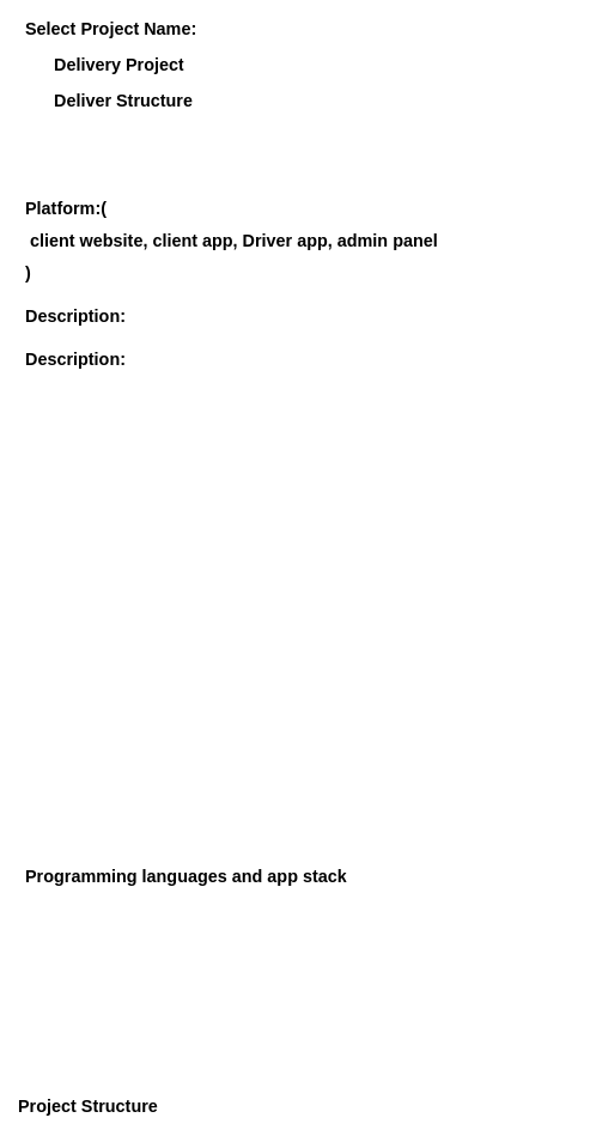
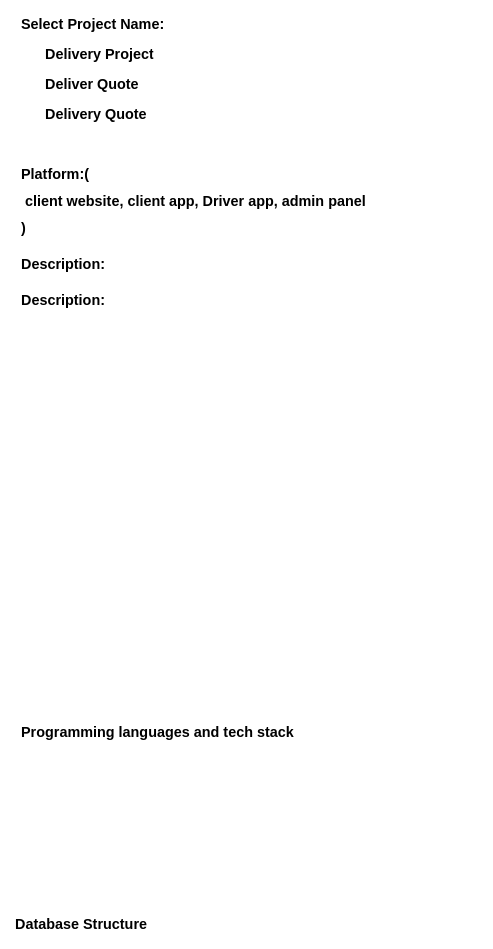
- <mxCell id="3" value="&lt;h1&gt;&lt;span style=&quot;background-color: initial;&quot;&gt;Deliver Structure&lt;/span&gt;&lt;br&gt;&lt;/h1&gt;" style="text;html=1;spacing=5;spacingTop=-20;whiteSpace=wrap;overflow=hidden;rounded=0;" vertex="1" parent="1"><mxGeometry x="70" y="120" width="390" height="50" as="geometry" /></mxCell>
+ <mxCell id="3" value="&lt;h1&gt;&lt;span style=&quot;background-color: initial;&quot;&gt;Deliver Quote&lt;/span&gt;&lt;br&gt;&lt;/h1&gt;" style="text;html=1;spacing=5;spacingTop=-20;whiteSpace=wrap;overflow=hidden;rounded=0;" vertex="1" parent="1"><mxGeometry x="70" y="120" width="390" height="50" as="geometry" /></mxCell>
+ <mxCell id="4" value="&lt;h1&gt;&lt;span style=&quot;background-color: initial;&quot;&gt;Delivery Quote&lt;/span&gt;&lt;br&gt;&lt;/h1&gt;" style="text;html=1;spacing=5;spacingTop=-20;whiteSpace=wrap;overflow=hidden;rounded=0;" vertex="1" parent="1"><mxGeometry x="70" y="170" width="390" height="50" as="geometry" /></mxCell>
- <mxCell id="9" value="&lt;h1&gt;Programming languages and app stack&lt;/h1&gt;" style="text;html=1;spacing=5;spacingTop=-20;whiteSpace=wrap;overflow=hidden;rounded=0;" vertex="1" parent="1"><mxGeometry x="30" y="1200" width="510" height="50" as="geometry" /></mxCell>
+ <mxCell id="9" value="&lt;h1&gt;Programming languages and tech stack&lt;/h1&gt;" style="text;html=1;spacing=5;spacingTop=-20;whiteSpace=wrap;overflow=hidden;rounded=0;" vertex="1" parent="1"><mxGeometry x="30" y="1200" width="510" height="50" as="geometry" /></mxCell>
- <mxCell id="10" value="&lt;h1&gt;&lt;span style=&quot;background-color: initial;&quot;&gt;Project Structure&lt;/span&gt;&lt;br&gt;&lt;/h1&gt;" style="text;html=1;spacing=5;spacingTop=-20;whiteSpace=wrap;overflow=hidden;rounded=0;" vertex="1" parent="1"><mxGeometry y="1520" width="390" height="40" as="geometry" x="20" /></mxCell>
+ <mxCell id="10" value="&lt;h1&gt;&lt;span style=&quot;background-color: initial;&quot;&gt;Database Structure&lt;/span&gt;&lt;br&gt;&lt;/h1&gt;" style="text;html=1;spacing=5;spacingTop=-20;whiteSpace=wrap;overflow=hidden;rounded=0;" vertex="1" parent="1"><mxGeometry y="1520" width="390" height="40" as="geometry" x="20" /></mxCell>
